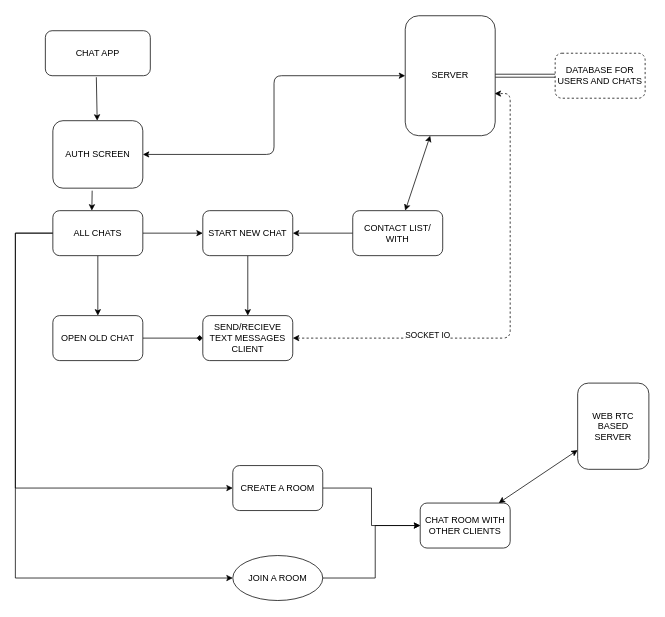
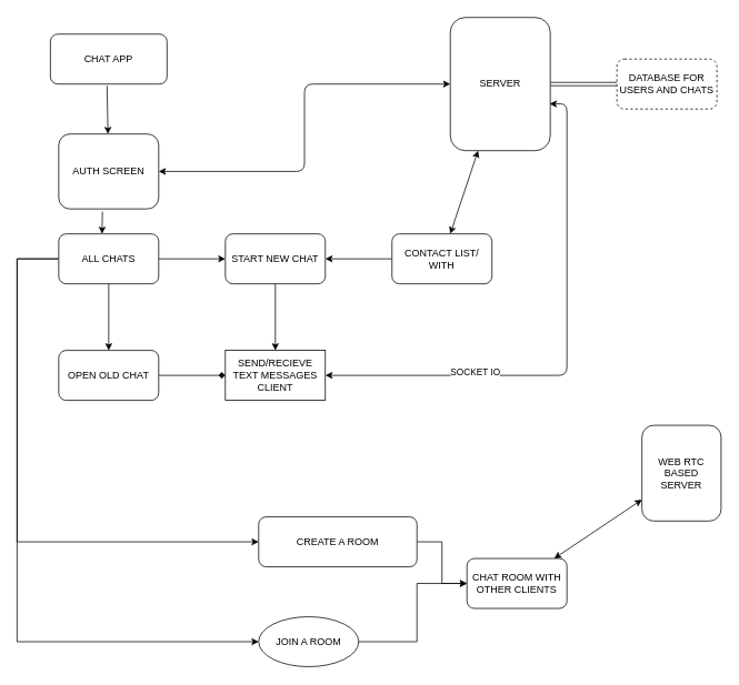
- <mxCell id="16" style="edgeStyle=orthogonalEdgeStyle;rounded=1;orthogonalLoop=1;jettySize=auto;html=1;exitX=1;exitY=0.5;exitDx=0;exitDy=0;entryX=0.993;entryY=0.649;entryDx=0;entryDy=0;entryPerimeter=0;startArrow=classic;dashed=1;" edge="1" parent="1" source="18" target="23"><mxGeometry relative="1" as="geometry" /></mxCell>
+ <mxCell id="16" style="edgeStyle=orthogonalEdgeStyle;rounded=1;orthogonalLoop=1;jettySize=auto;html=1;exitX=1;exitY=0.5;exitDx=0;exitDy=0;entryX=0.993;entryY=0.649;entryDx=0;entryDy=0;entryPerimeter=0;startArrow=classic;" edge="1" parent="1" source="18" target="23"><mxGeometry relative="1" as="geometry" /></mxCell>
- <mxCell id="18" value="SEND/RECIEVE TEXT MESSAGES&lt;br&gt;CLIENT" style="whiteSpace=wrap;html=1;rounded=1;" vertex="1" parent="1"><mxGeometry x="270" y="420" width="120" height="60" as="geometry" /></mxCell>
+ <mxCell id="18" value="SEND/RECIEVE TEXT MESSAGES&lt;br&gt;CLIENT" style="whiteSpace=wrap;html=1;rounded=0;" vertex="1" parent="1"><mxGeometry x="270" y="420" width="120" height="60" as="geometry" /></mxCell>
- <mxCell id="26" value="CREATE A ROOM" style="rounded=1;whiteSpace=wrap;html=1;gradientColor=#ffffff;" vertex="1" parent="1"><mxGeometry x="310" y="620" width="120" height="60" as="geometry" /></mxCell>
+ <mxCell id="26" value="CREATE A ROOM" style="rounded=1;whiteSpace=wrap;html=1;gradientColor=#ffffff;" vertex="1" parent="1"><mxGeometry x="310" y="620" width="190" height="60" as="geometry" /></mxCell>
